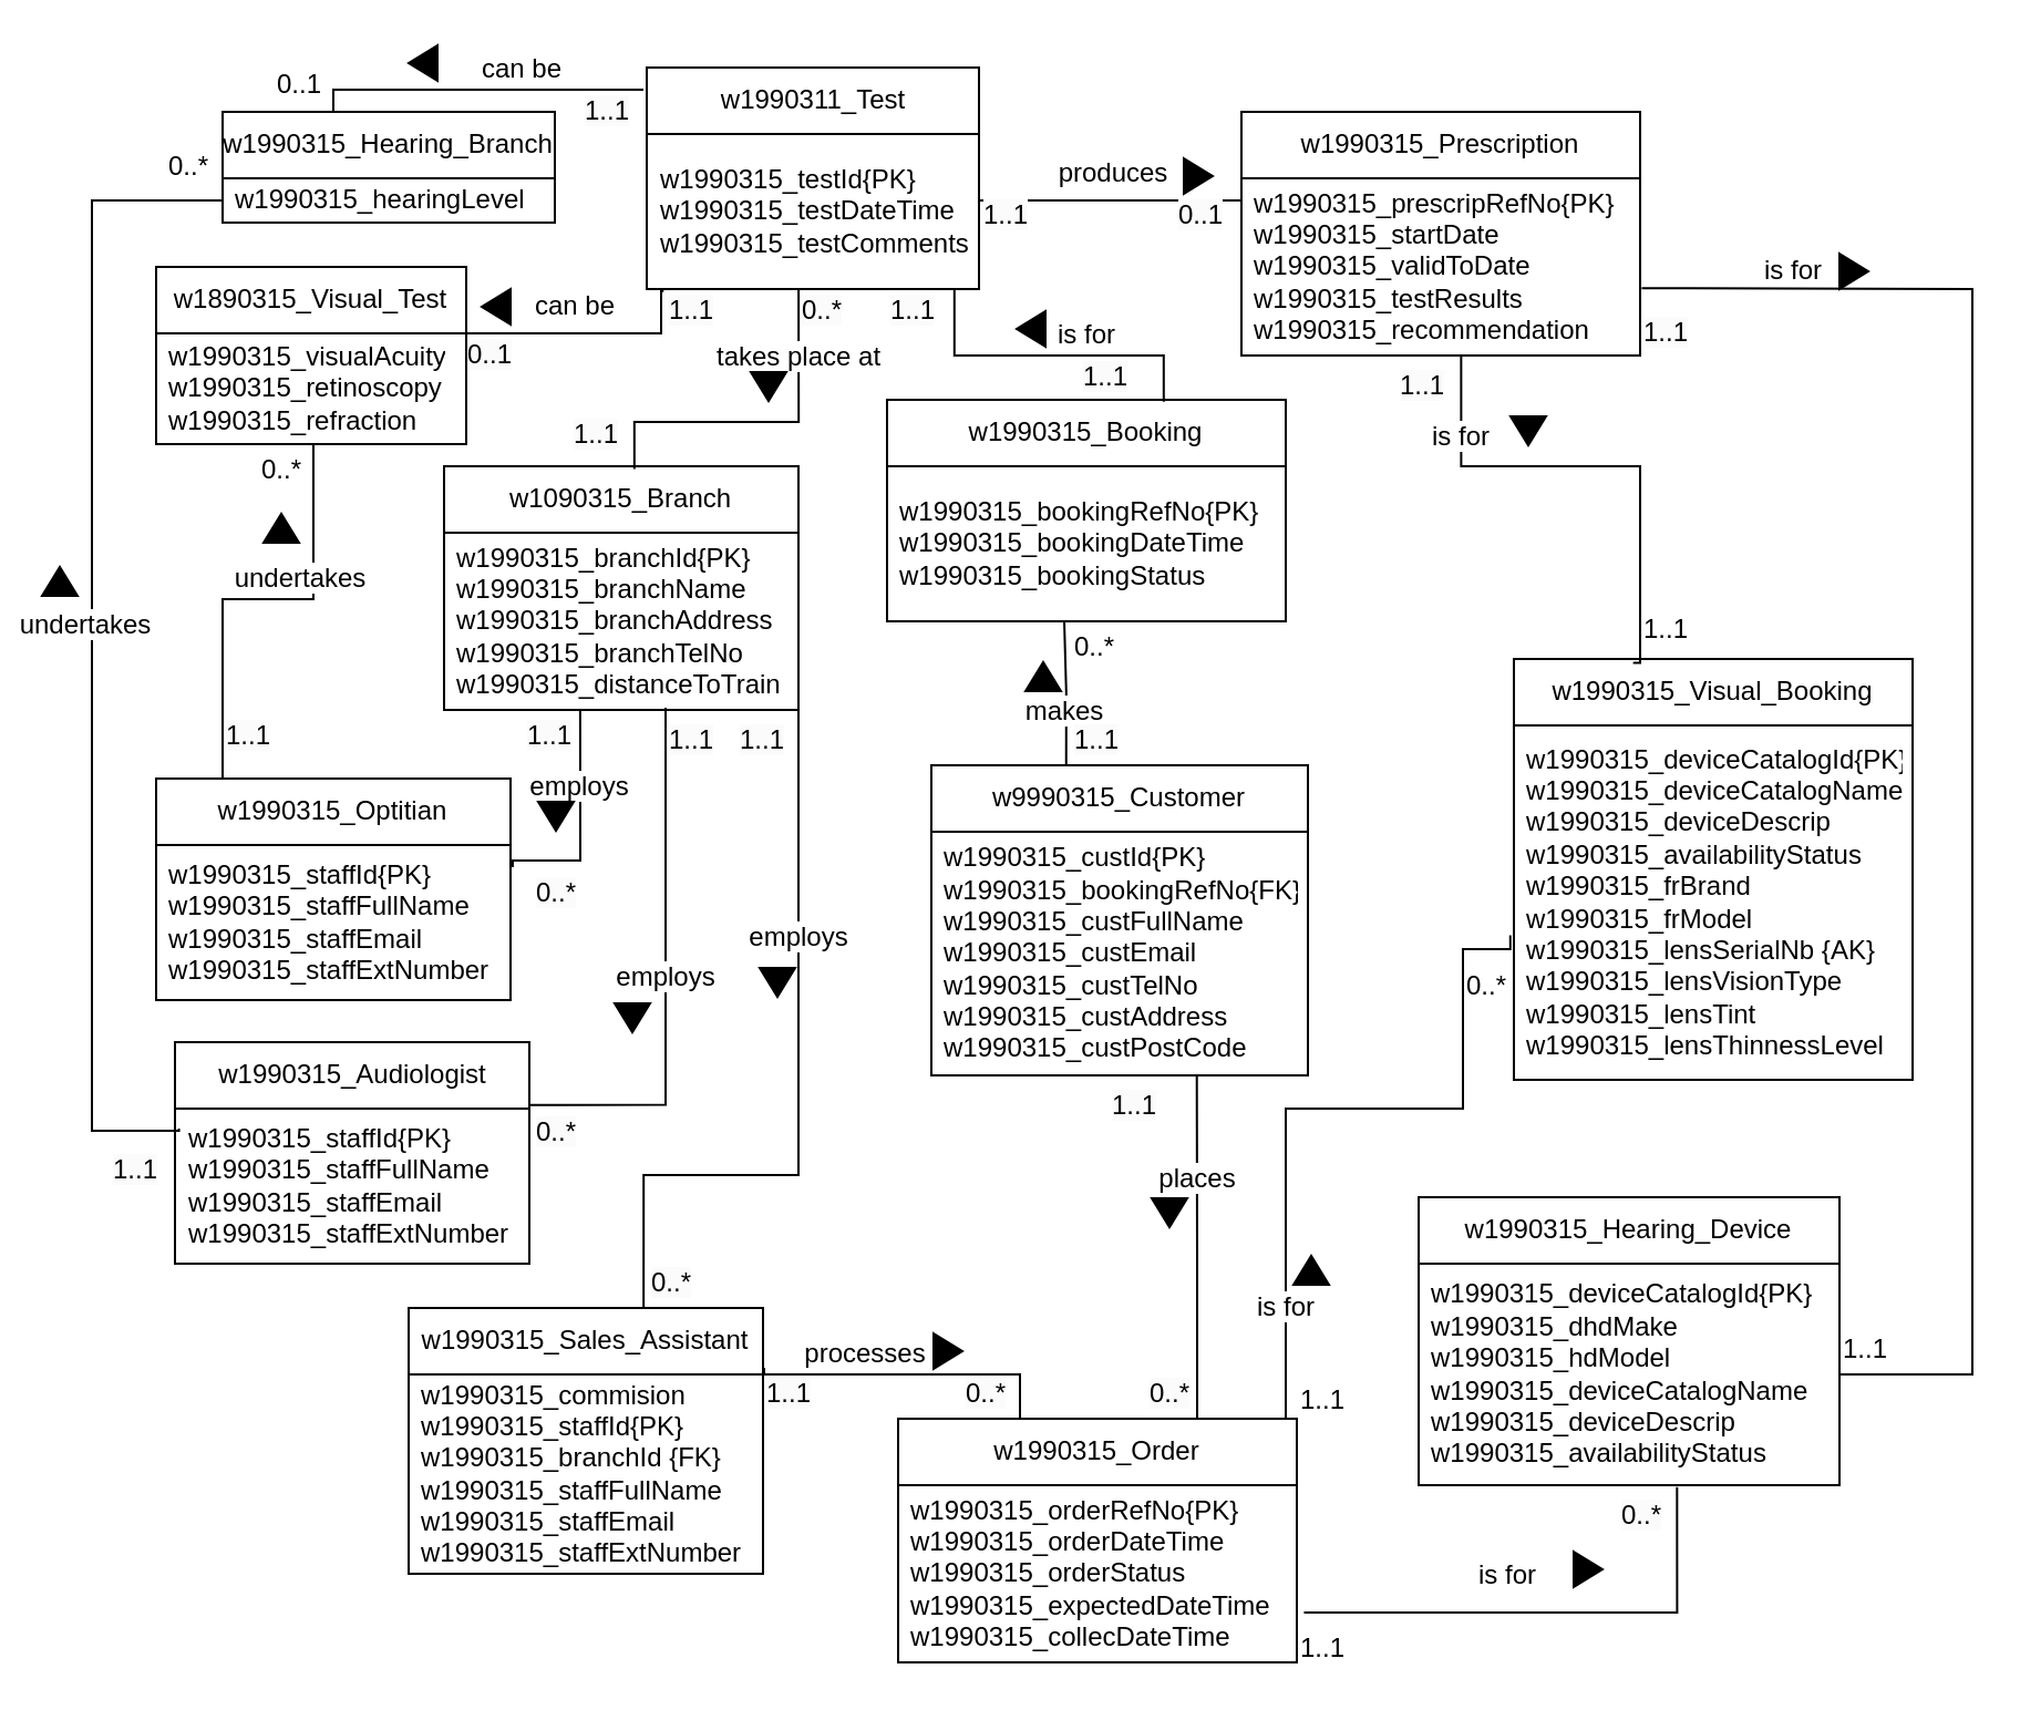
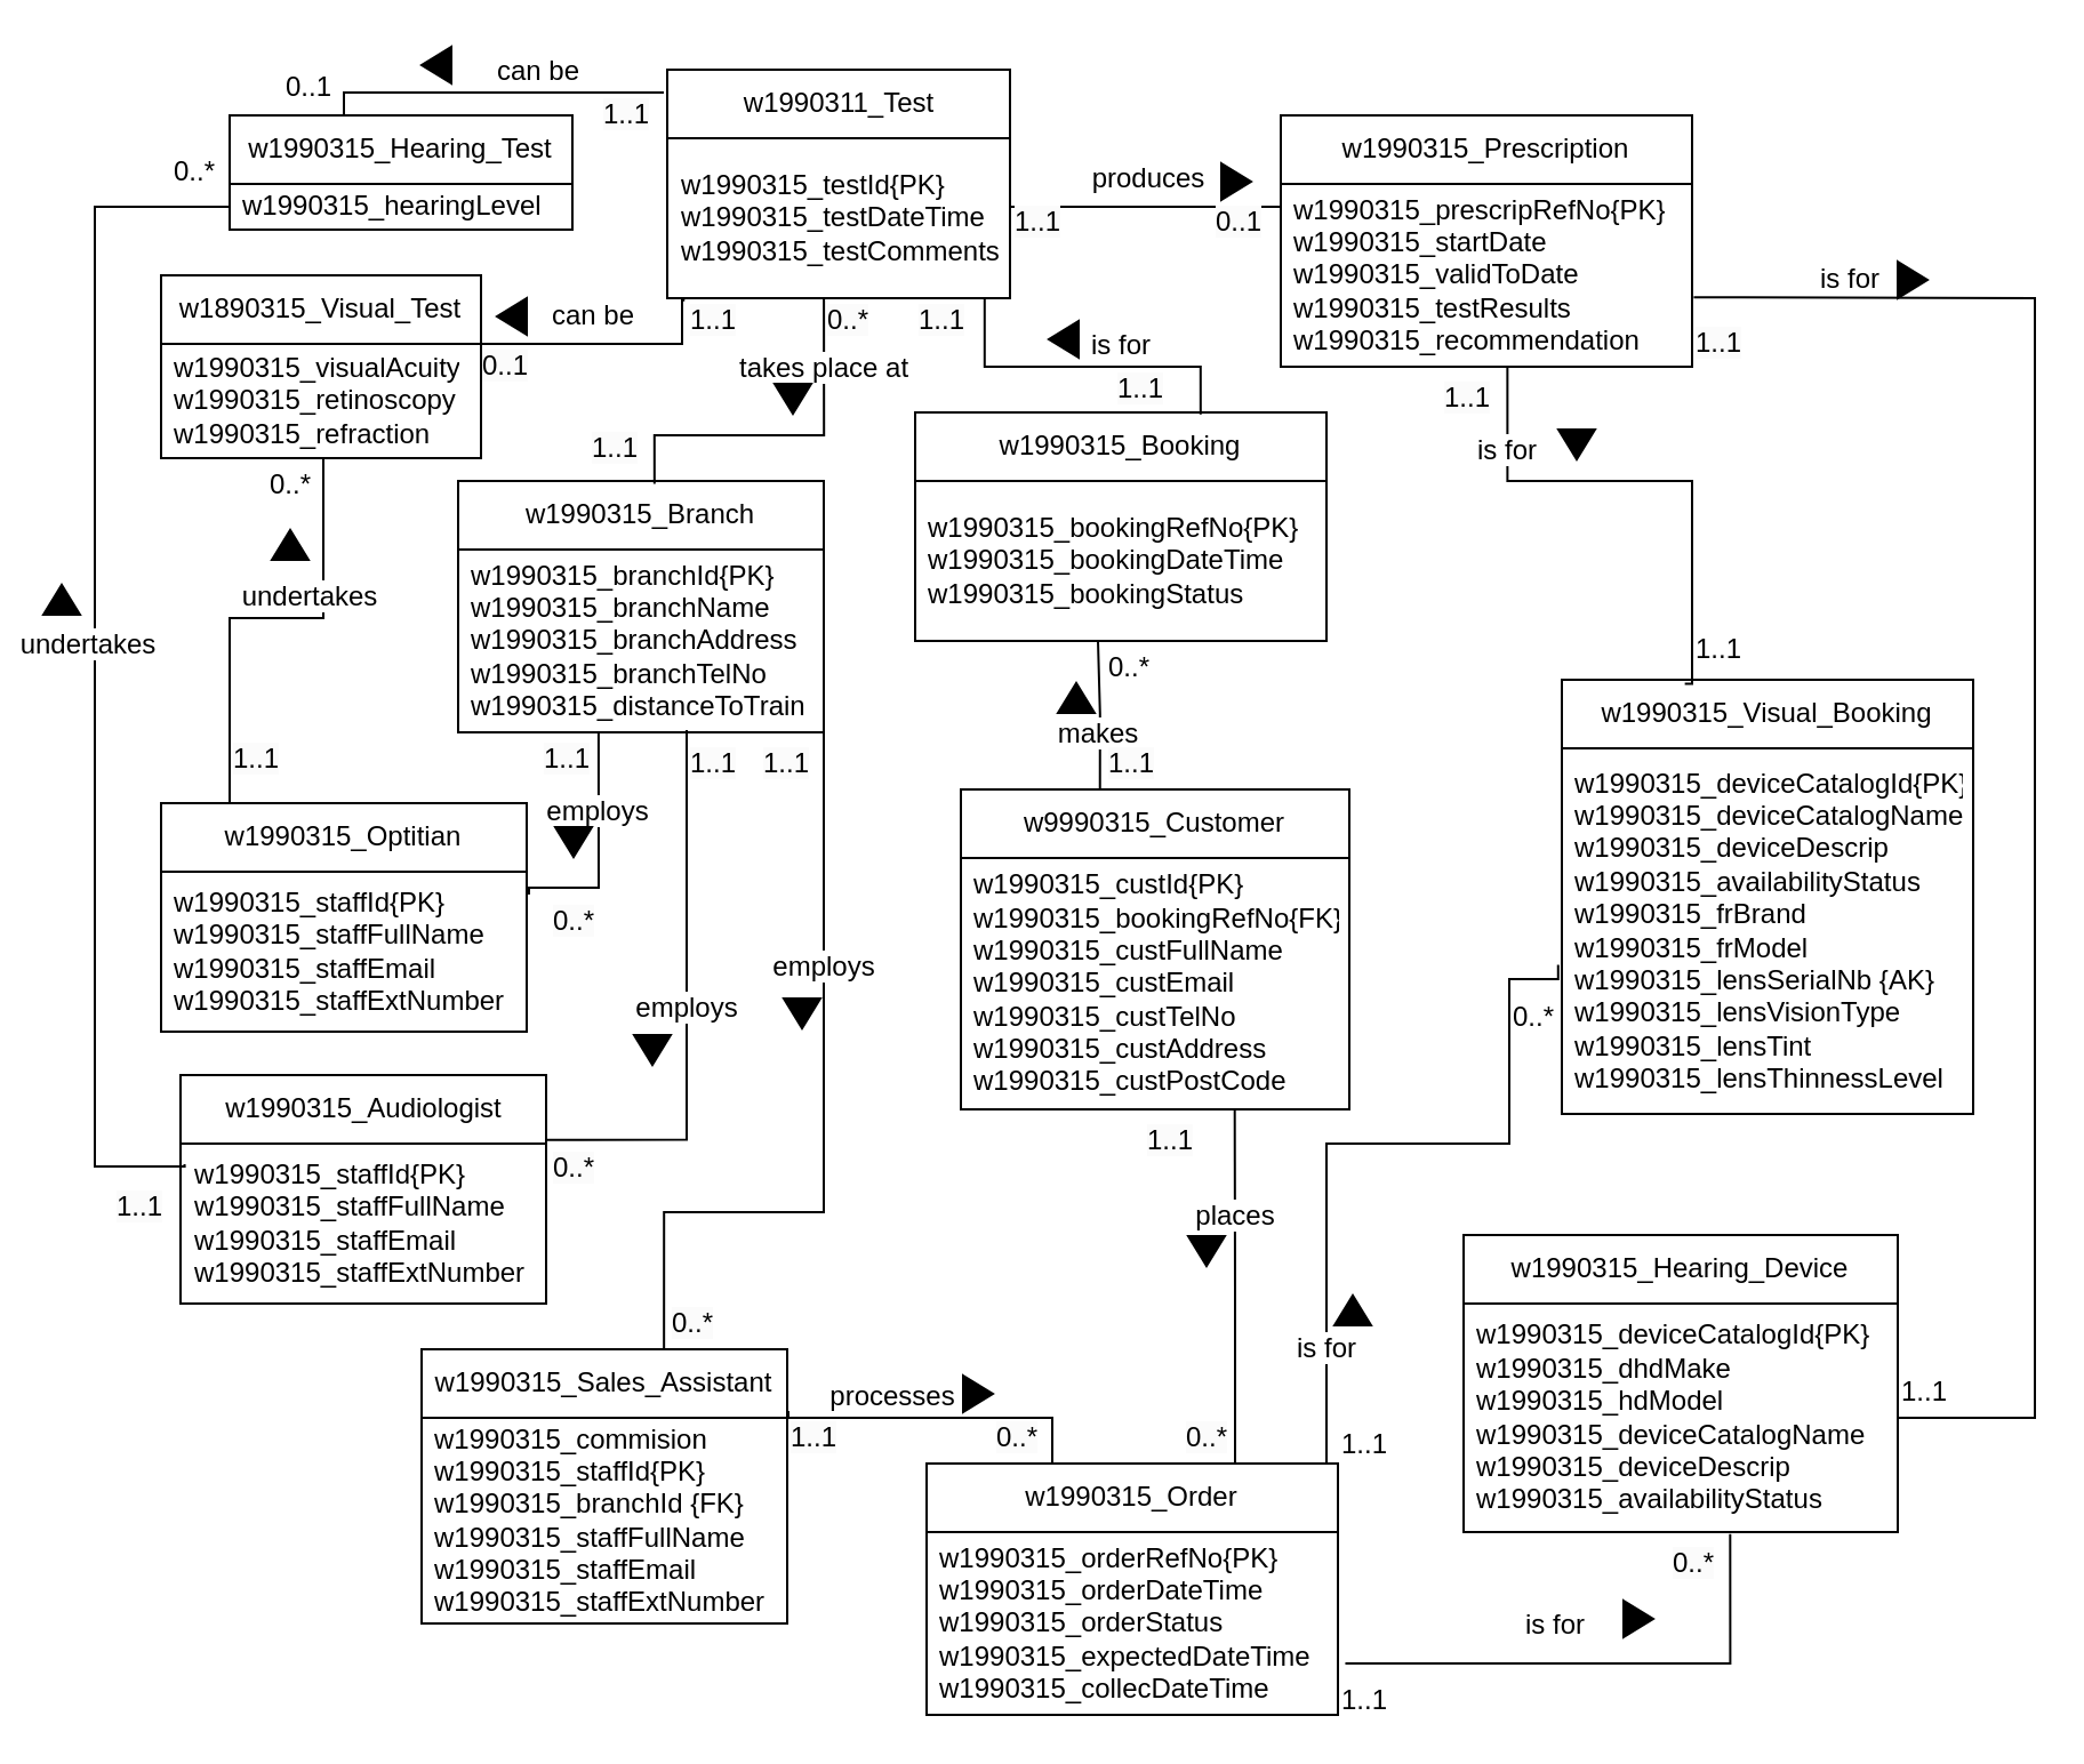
- <mxCell id="8" value="w1990315_Hearing_Branch" style="swimlane;fontStyle=0;childLayout=stackLayout;horizontal=1;startSize=30;horizontalStack=0;resizeParent=1;resizeParentMax=0;resizeLast=0;collapsible=1;marginBottom=0;whiteSpace=wrap;html=1;" parent="1" vertex="1"><mxGeometry x="100" y="50" width="150" height="50" as="geometry" /></mxCell>
+ <mxCell id="8" value="w1990315_Hearing_Test" style="swimlane;fontStyle=0;childLayout=stackLayout;horizontal=1;startSize=30;horizontalStack=0;resizeParent=1;resizeParentMax=0;resizeLast=0;collapsible=1;marginBottom=0;whiteSpace=wrap;html=1;" parent="1" vertex="1"><mxGeometry x="100" y="50" width="150" height="50" as="geometry" /></mxCell>
- <mxCell id="2" value="w1090315_&lt;span style=&quot;text-align: left;&quot;&gt;Branch&lt;/span&gt;" style="swimlane;fontStyle=0;childLayout=stackLayout;horizontal=1;startSize=30;horizontalStack=0;resizeParent=1;resizeParentMax=0;resizeLast=0;collapsible=1;marginBottom=0;whiteSpace=wrap;html=1;" parent="1" vertex="1"><mxGeometry x="200" y="210" width="160" height="110" as="geometry" /></mxCell>
+ <mxCell id="2" value="w1990315_&lt;span style=&quot;text-align: left;&quot;&gt;Branch&lt;/span&gt;" style="swimlane;fontStyle=0;childLayout=stackLayout;horizontal=1;startSize=30;horizontalStack=0;resizeParent=1;resizeParentMax=0;resizeLast=0;collapsible=1;marginBottom=0;whiteSpace=wrap;html=1;" parent="1" vertex="1"><mxGeometry x="200" y="210" width="160" height="110" as="geometry" /></mxCell>
